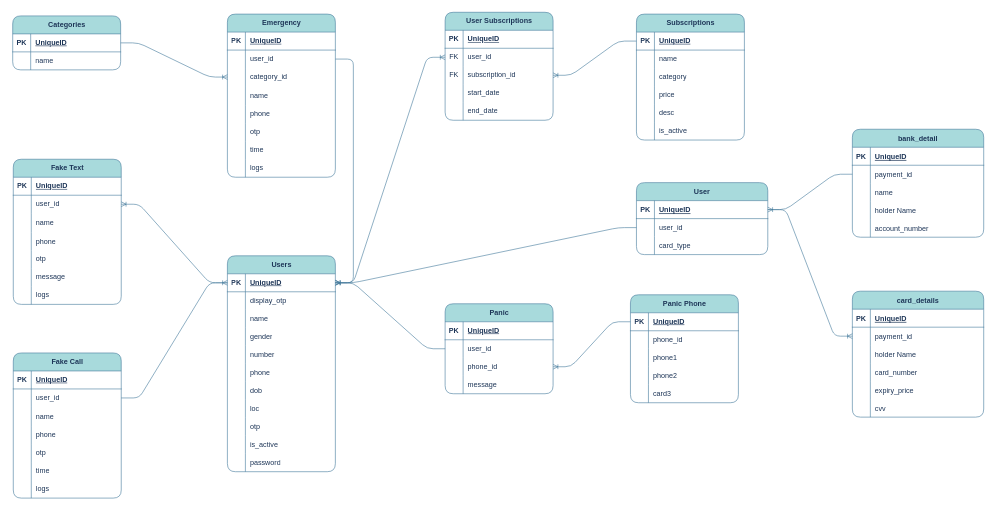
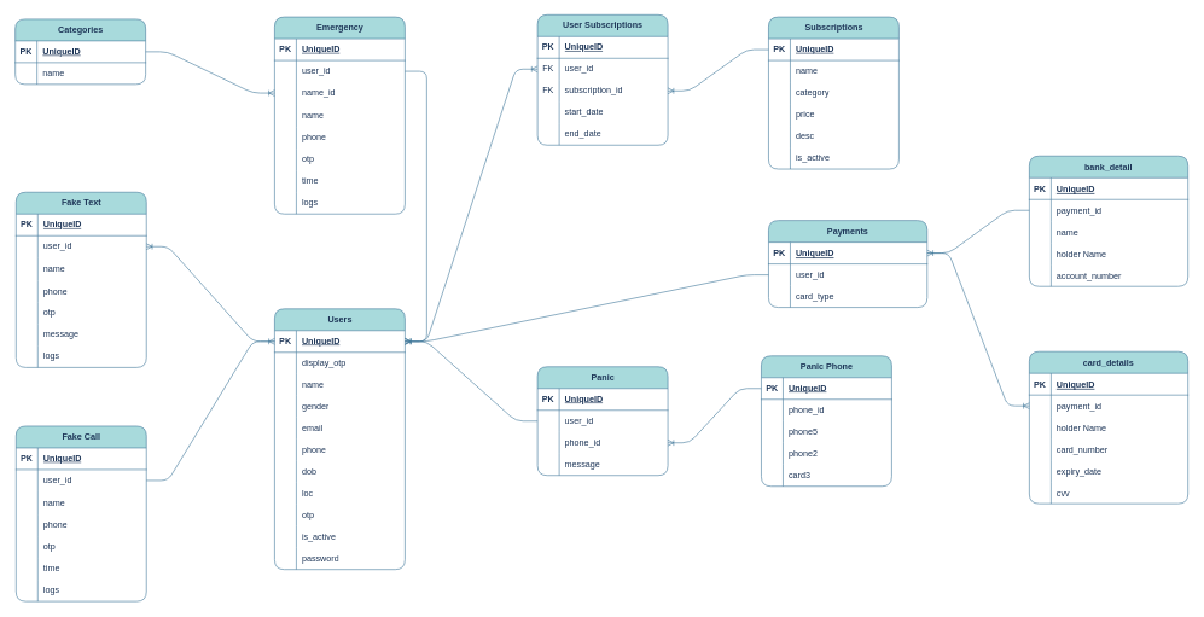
- <mxCell id="96" value="category_id" style="shape=partialRectangle;connectable=0;fillColor=none;top=0;left=0;bottom=0;right=0;align=left;spacingLeft=6;overflow=hidden;whiteSpace=wrap;html=1;labelBackgroundColor=none;strokeColor=#457B9D;fontColor=#1D3557;rounded=1;" parent="94" vertex="1"><mxGeometry x="30" width="150" height="30" as="geometry"><mxRectangle width="150" height="30" as="alternateBounds" /></mxGeometry></mxCell>
+ <mxCell id="96" value="name_id" style="shape=partialRectangle;connectable=0;fillColor=none;top=0;left=0;bottom=0;right=0;align=left;spacingLeft=6;overflow=hidden;whiteSpace=wrap;html=1;labelBackgroundColor=none;strokeColor=#457B9D;fontColor=#1D3557;rounded=1;" parent="94" vertex="1"><mxGeometry x="30" width="150" height="30" as="geometry"><mxRectangle width="150" height="30" as="alternateBounds" /></mxGeometry></mxCell>
- <mxCell id="184" value="User" style="shape=table;startSize=30;container=1;collapsible=1;childLayout=tableLayout;fixedRows=1;rowLines=0;fontStyle=1;align=center;resizeLast=1;rounded=1;labelBackgroundColor=none;fillColor=#A8DADC;strokeColor=#457B9D;fontColor=#1D3557;" vertex="1" parent="1"><mxGeometry x="1060" y="304" width="219" height="120" as="geometry" /></mxCell>
+ <mxCell id="184" value="Payments" style="shape=table;startSize=30;container=1;collapsible=1;childLayout=tableLayout;fixedRows=1;rowLines=0;fontStyle=1;align=center;resizeLast=1;rounded=1;labelBackgroundColor=none;fillColor=#A8DADC;strokeColor=#457B9D;fontColor=#1D3557;" vertex="1" parent="1"><mxGeometry x="1060" y="304" width="219" height="120" as="geometry" /></mxCell>
- <mxCell id="17" value="number" style="shape=partialRectangle;connectable=0;fillColor=none;top=0;left=0;bottom=0;right=0;align=left;spacingLeft=6;overflow=hidden;whiteSpace=wrap;html=1;rounded=1;labelBackgroundColor=none;strokeColor=#457B9D;fontColor=#1D3557;" parent="15" vertex="1"><mxGeometry x="30" width="150" height="30" as="geometry"><mxRectangle width="150" height="30" as="alternateBounds" /></mxGeometry></mxCell>
+ <mxCell id="17" value="email" style="shape=partialRectangle;connectable=0;fillColor=none;top=0;left=0;bottom=0;right=0;align=left;spacingLeft=6;overflow=hidden;whiteSpace=wrap;html=1;rounded=1;labelBackgroundColor=none;strokeColor=#457B9D;fontColor=#1D3557;" parent="15" vertex="1"><mxGeometry x="30" width="150" height="30" as="geometry"><mxRectangle width="150" height="30" as="alternateBounds" /></mxGeometry></mxCell>
- <mxCell id="176" value="phone1" style="shape=partialRectangle;connectable=0;fillColor=none;top=0;left=0;bottom=0;right=0;align=left;spacingLeft=6;overflow=hidden;whiteSpace=wrap;html=1;labelBackgroundColor=none;strokeColor=#457B9D;fontColor=#1D3557;rounded=1;" vertex="1" parent="174"><mxGeometry x="30" width="150" height="30" as="geometry"><mxRectangle width="150" height="30" as="alternateBounds" /></mxGeometry></mxCell>
+ <mxCell id="176" value="phone5" style="shape=partialRectangle;connectable=0;fillColor=none;top=0;left=0;bottom=0;right=0;align=left;spacingLeft=6;overflow=hidden;whiteSpace=wrap;html=1;labelBackgroundColor=none;strokeColor=#457B9D;fontColor=#1D3557;rounded=1;" vertex="1" parent="174"><mxGeometry x="30" width="150" height="30" as="geometry"><mxRectangle width="150" height="30" as="alternateBounds" /></mxGeometry></mxCell>
- <mxCell id="225" value="expiry_price" style="shape=partialRectangle;connectable=0;fillColor=none;top=0;left=0;bottom=0;right=0;align=left;spacingLeft=6;overflow=hidden;rounded=1;labelBackgroundColor=none;strokeColor=#457B9D;fontColor=#1D3557;" vertex="1" parent="223"><mxGeometry x="30" width="189" height="30" as="geometry"><mxRectangle width="189" height="30" as="alternateBounds" /></mxGeometry></mxCell>
+ <mxCell id="225" value="expiry_date" style="shape=partialRectangle;connectable=0;fillColor=none;top=0;left=0;bottom=0;right=0;align=left;spacingLeft=6;overflow=hidden;rounded=1;labelBackgroundColor=none;strokeColor=#457B9D;fontColor=#1D3557;" vertex="1" parent="223"><mxGeometry x="30" width="189" height="30" as="geometry"><mxRectangle width="189" height="30" as="alternateBounds" /></mxGeometry></mxCell>
